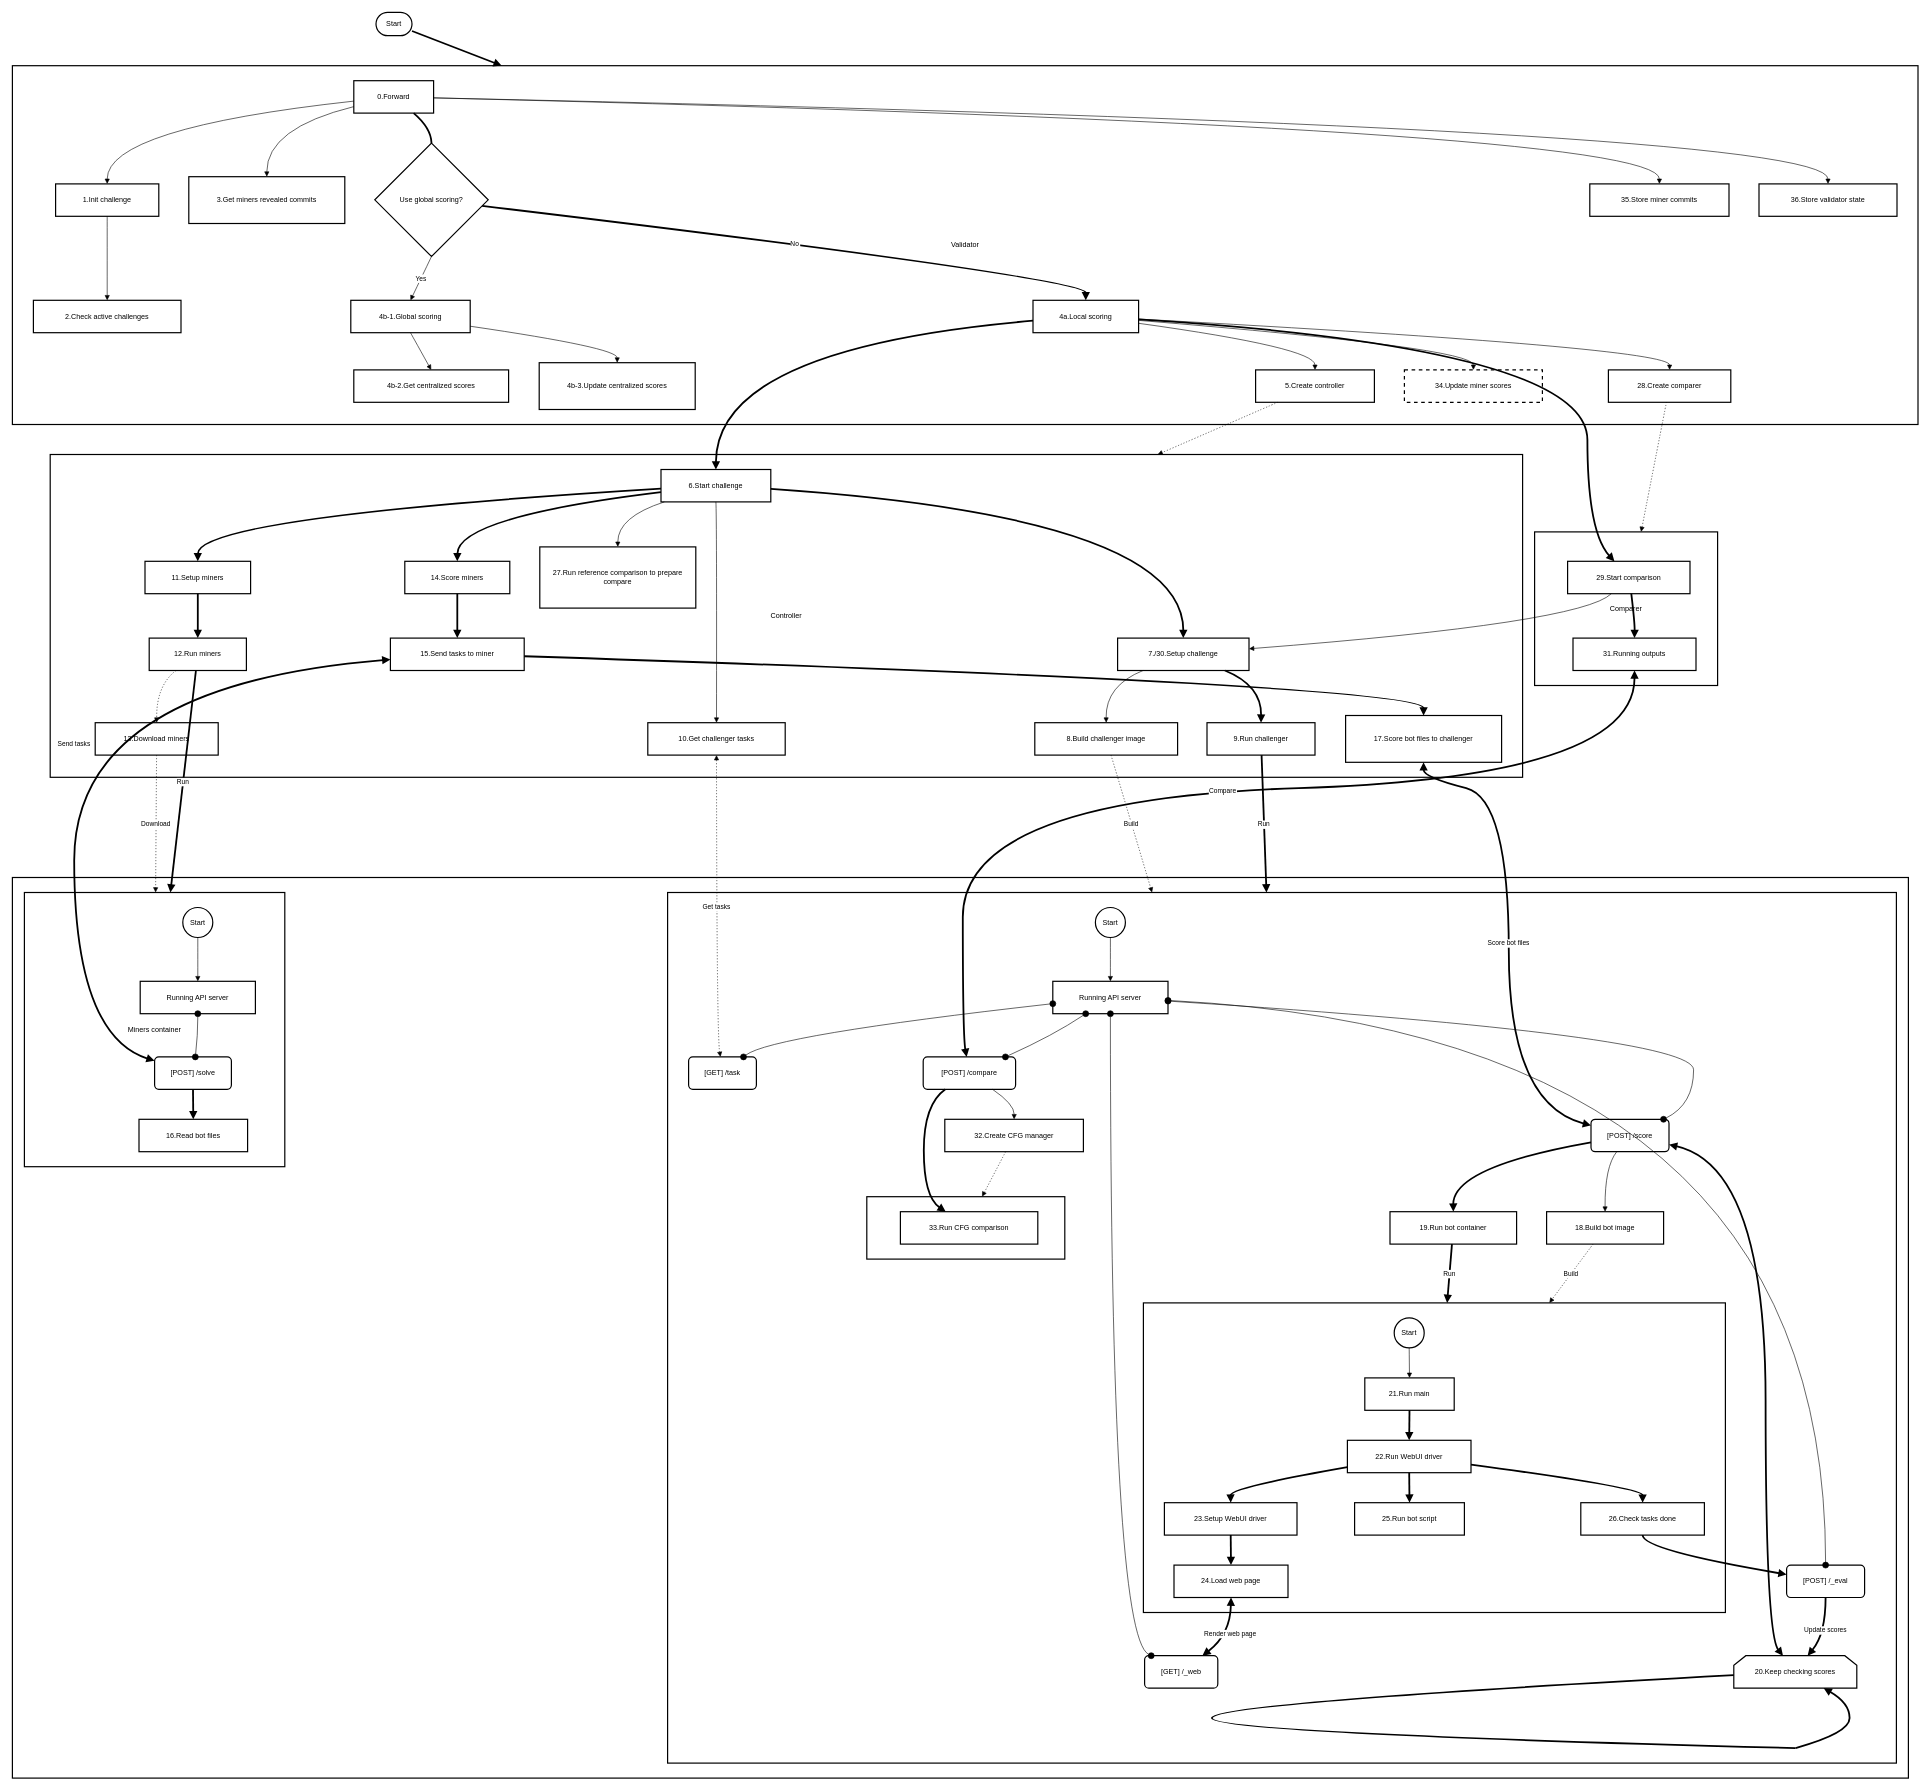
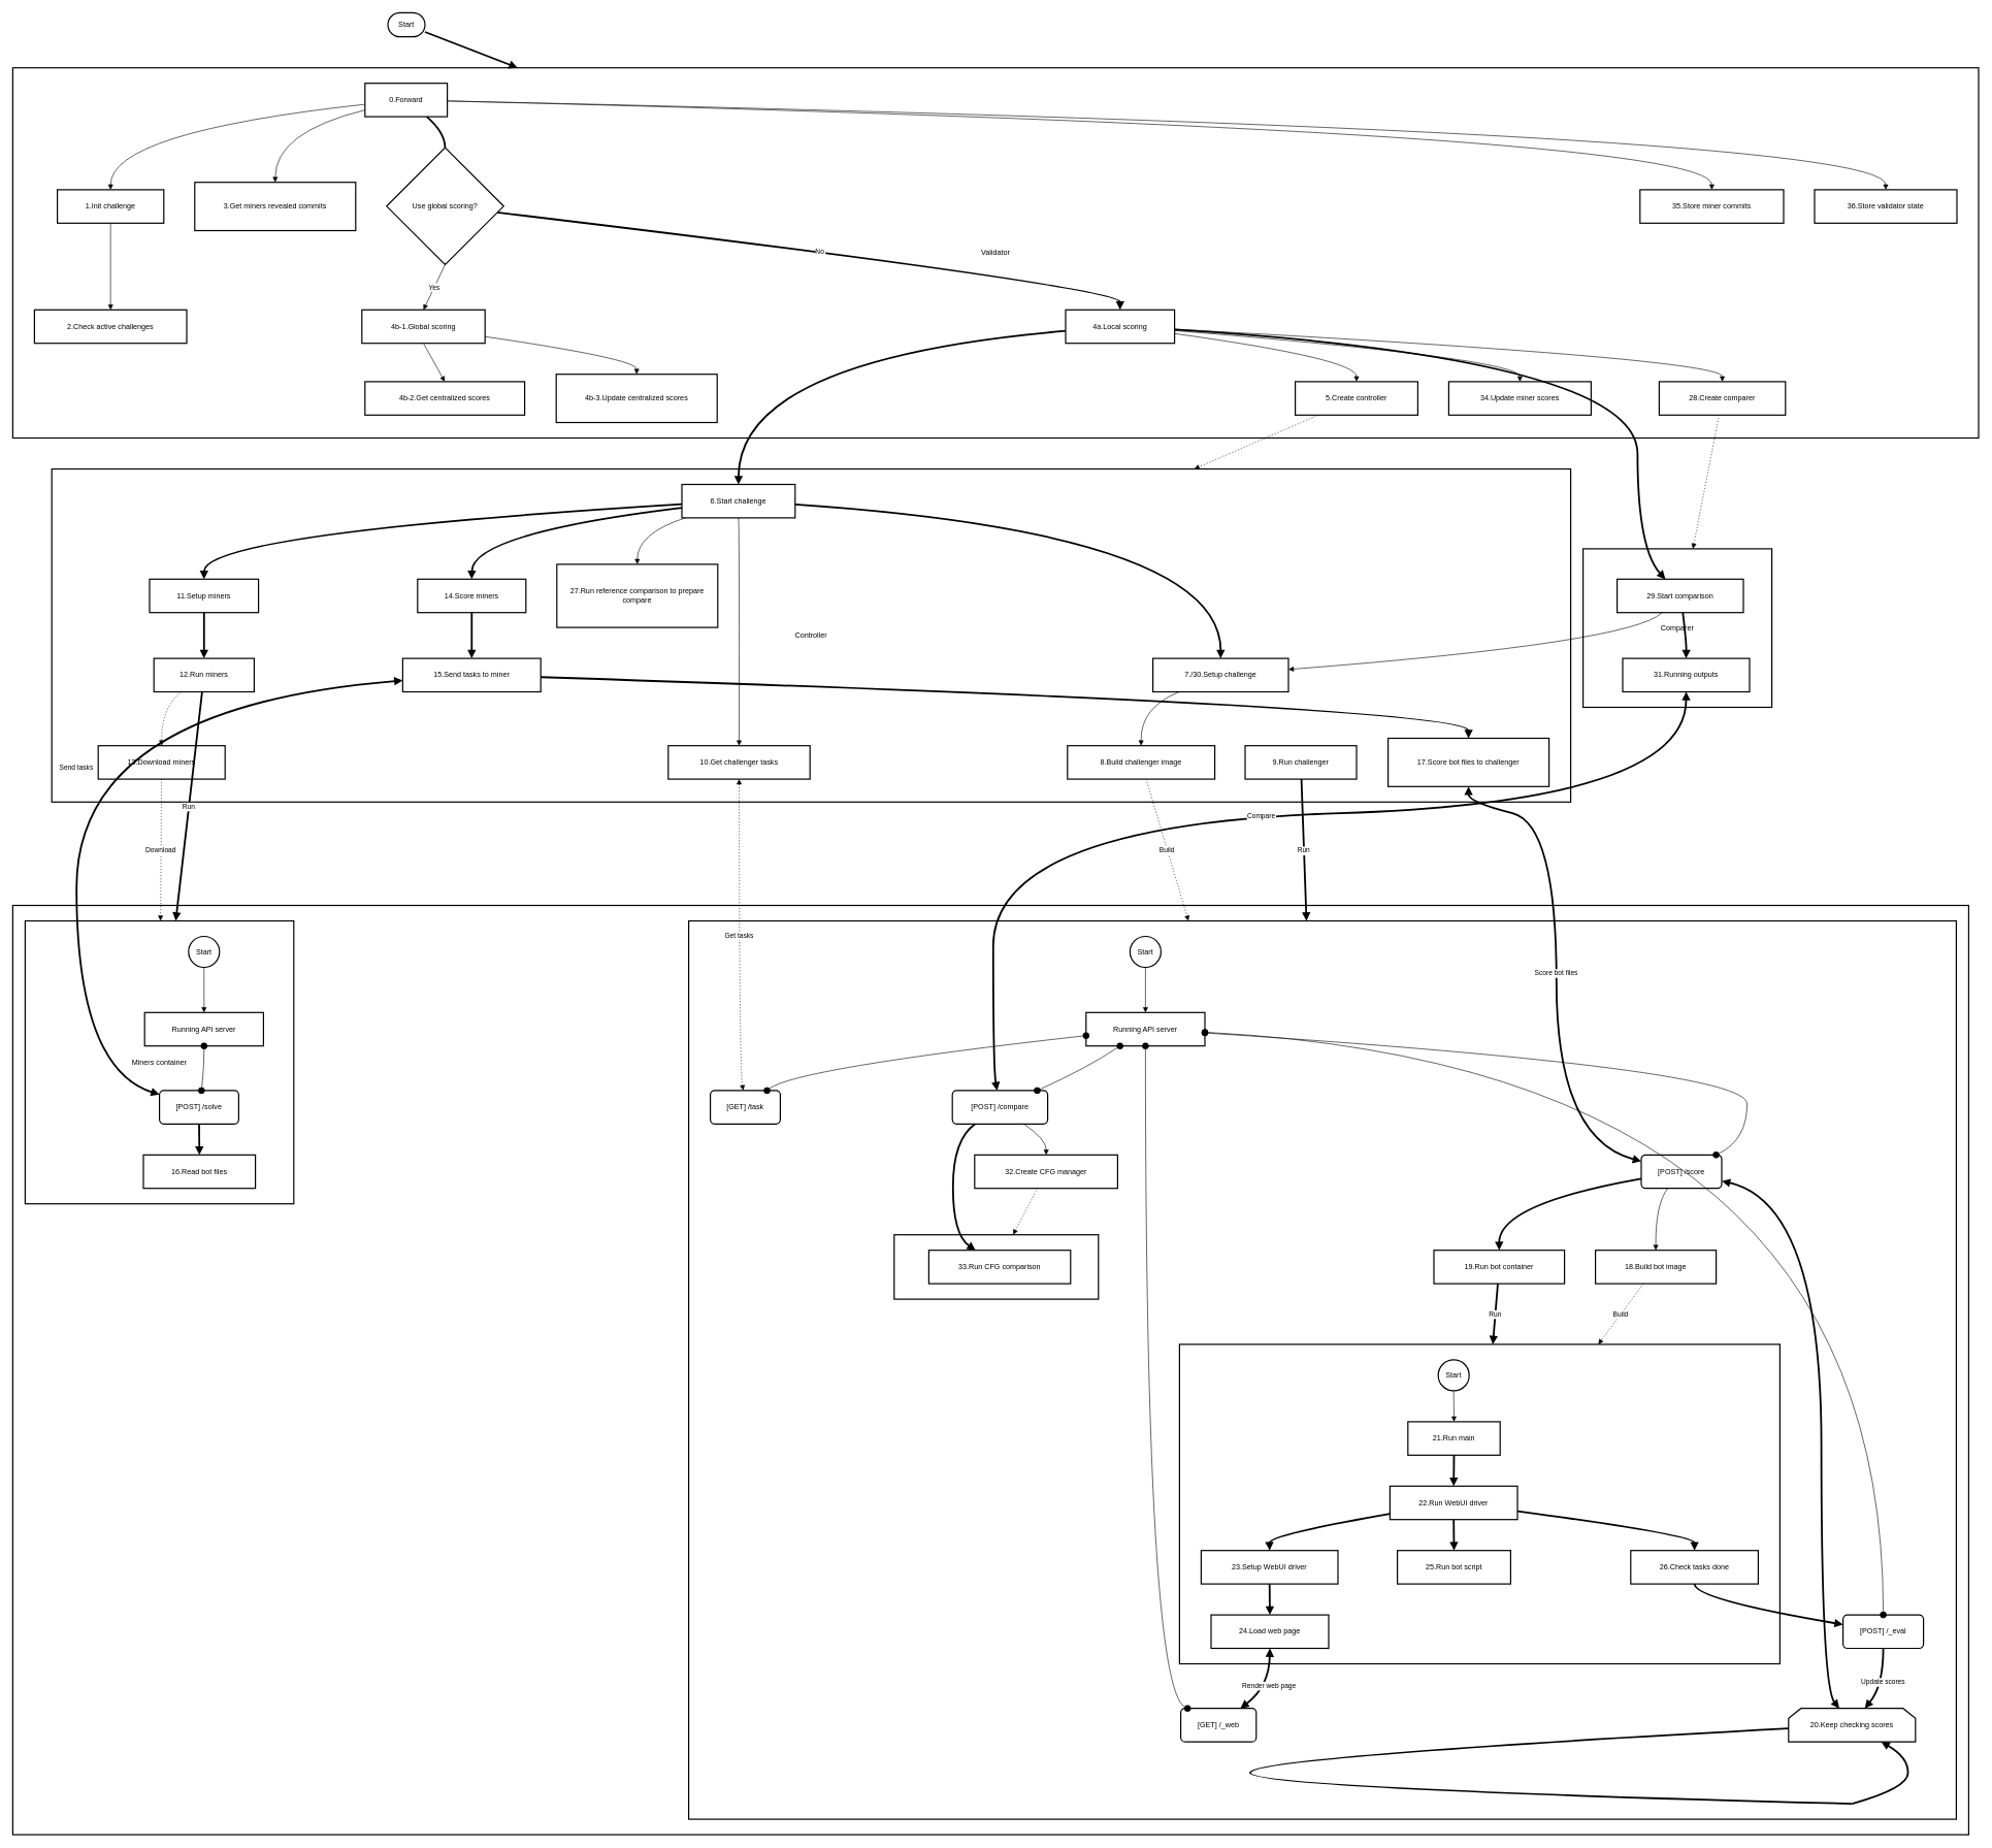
- <mxCell id="21" value="34.Update miner scores" style="whiteSpace=wrap;strokeWidth=2;dashed=1;" parent="1" vertex="1"><mxGeometry x="2340" y="616" width="230" height="54" as="geometry" /></mxCell>
+ <mxCell id="21" value="34.Update miner scores" style="whiteSpace=wrap;strokeWidth=2;" parent="1" vertex="1"><mxGeometry x="2340" y="616" width="230" height="54" as="geometry" /></mxCell>
- <mxCell id="84" value="" style="curved=1;startArrow=none;endArrow=block;strokeWidth=3;exitX=0.81;exitY=0.99;entryX=0.5;entryY=-0.01;rounded=0;" parent="1" source="25" target="27" edge="1"><mxGeometry relative="1" as="geometry"><Array as="points"><mxPoint x="2102" y="1142" /></Array></mxGeometry></mxCell>
